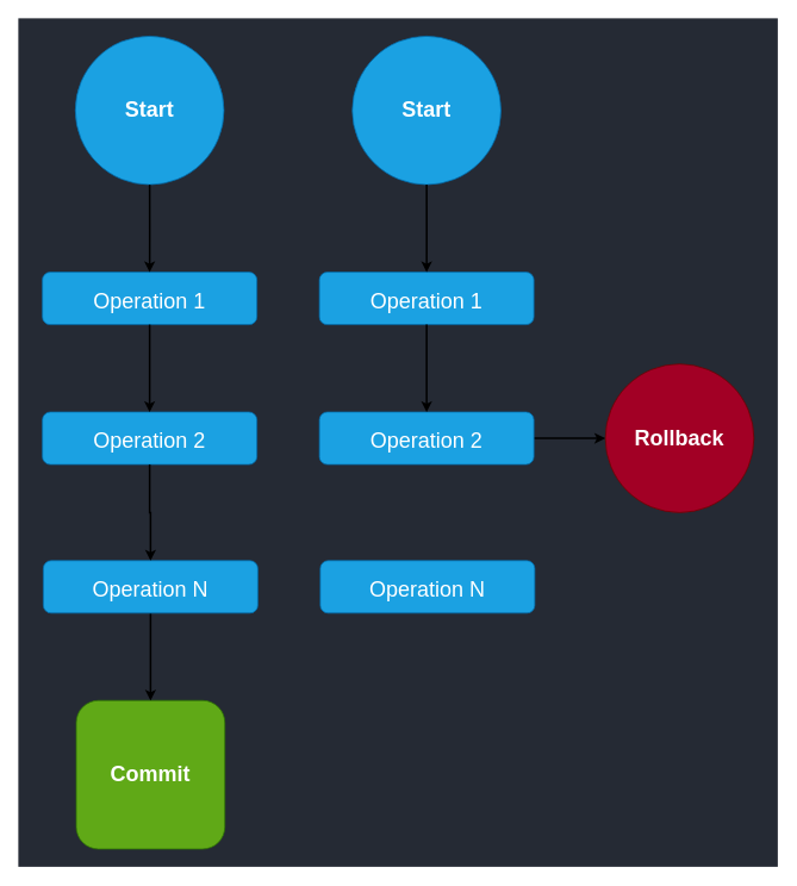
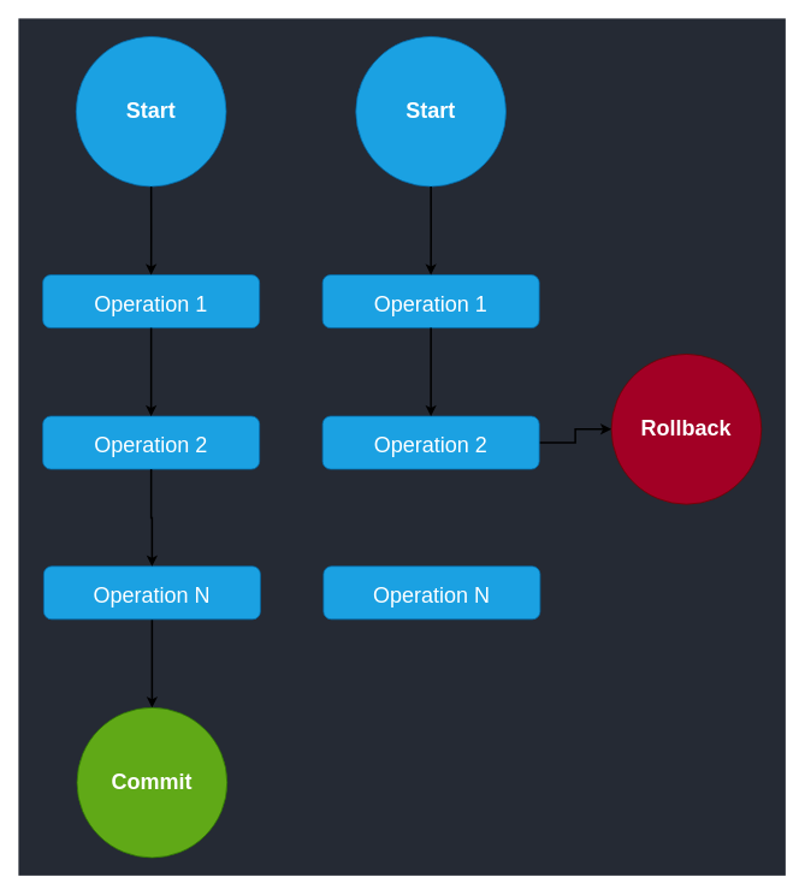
- <mxCell id="13" value="&lt;font size=&quot;1&quot; style=&quot;&quot;&gt;&lt;b style=&quot;font-size: 24px;&quot;&gt;Rollback&lt;/b&gt;&lt;/font&gt;" style="ellipse;whiteSpace=wrap;html=1;aspect=fixed;fillColor=#a20025;fontColor=#ffffff;strokeColor=#6F0000;" vertex="1" parent="1"><mxGeometry x="677" y="407.078" width="166.277" height="166.277" as="geometry" /></mxCell>
+ <mxCell id="13" value="&lt;font size=&quot;1&quot; style=&quot;&quot;&gt;&lt;b style=&quot;font-size: 24px;&quot;&gt;Rollback&lt;/b&gt;&lt;/font&gt;" style="ellipse;whiteSpace=wrap;html=1;aspect=fixed;fillColor=#a20025;fontColor=#ffffff;strokeColor=#6F0000;" vertex="1" parent="1"><mxGeometry x="677" y="392.078" width="166.277" height="166.277" as="geometry" /></mxCell>
- <mxCell id="4" value="&lt;font size=&quot;1&quot; style=&quot;&quot;&gt;&lt;b style=&quot;font-size: 24px;&quot;&gt;Commit&lt;/b&gt;&lt;/font&gt;" style="whiteSpace=wrap;html=1;aspect=fixed;fillColor=#60a917;fontColor=#ffffff;strokeColor=#2D7600;rounded=1;" vertex="1" parent="1"><mxGeometry x="84.86" y="783.83" width="166.277" height="166.277" as="geometry" /></mxCell>
+ <mxCell id="4" value="&lt;font size=&quot;1&quot; style=&quot;&quot;&gt;&lt;b style=&quot;font-size: 24px;&quot;&gt;Commit&lt;/b&gt;&lt;/font&gt;" style="ellipse;whiteSpace=wrap;html=1;aspect=fixed;fillColor=#60a917;fontColor=#ffffff;strokeColor=#2D7600;" vertex="1" parent="1"><mxGeometry x="84.86" y="783.83" width="166.277" height="166.277" as="geometry" /></mxCell>
